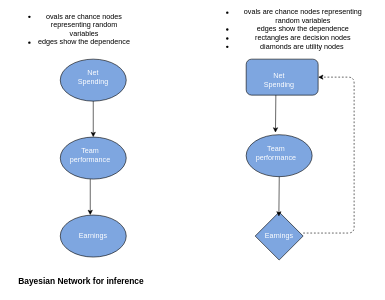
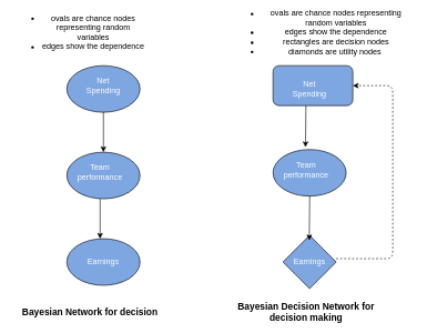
- <mxCell id="21" value="&lt;b&gt;&lt;font style=&quot;font-size: 14px&quot;&gt;Bayesian Network for inference&lt;/font&gt;&lt;/b&gt;" style="text;html=1;strokeColor=none;fillColor=none;align=center;verticalAlign=middle;whiteSpace=wrap;rounded=0;" vertex="1" parent="1"><mxGeometry x="20" y="440" width="230" height="20" as="geometry" /></mxCell>
+ <mxCell id="21" value="&lt;b&gt;&lt;font style=&quot;font-size: 14px&quot;&gt;Bayesian Network for decision&lt;/font&gt;&lt;/b&gt;" style="text;html=1;strokeColor=none;fillColor=none;align=center;verticalAlign=middle;whiteSpace=wrap;rounded=0;" vertex="1" parent="1"><mxGeometry x="20" y="440" width="230" height="20" as="geometry" /></mxCell>
+ <mxCell id="22" value="&lt;b&gt;&lt;font style=&quot;font-size: 14px&quot;&gt;Bayesian Decision Network for decision making&lt;/font&gt;&lt;/b&gt;" style="text;html=1;strokeColor=none;fillColor=none;align=center;verticalAlign=middle;whiteSpace=wrap;rounded=0;" vertex="1" parent="1"><mxGeometry x="345" y="440" width="230" height="20" as="geometry" /></mxCell>
